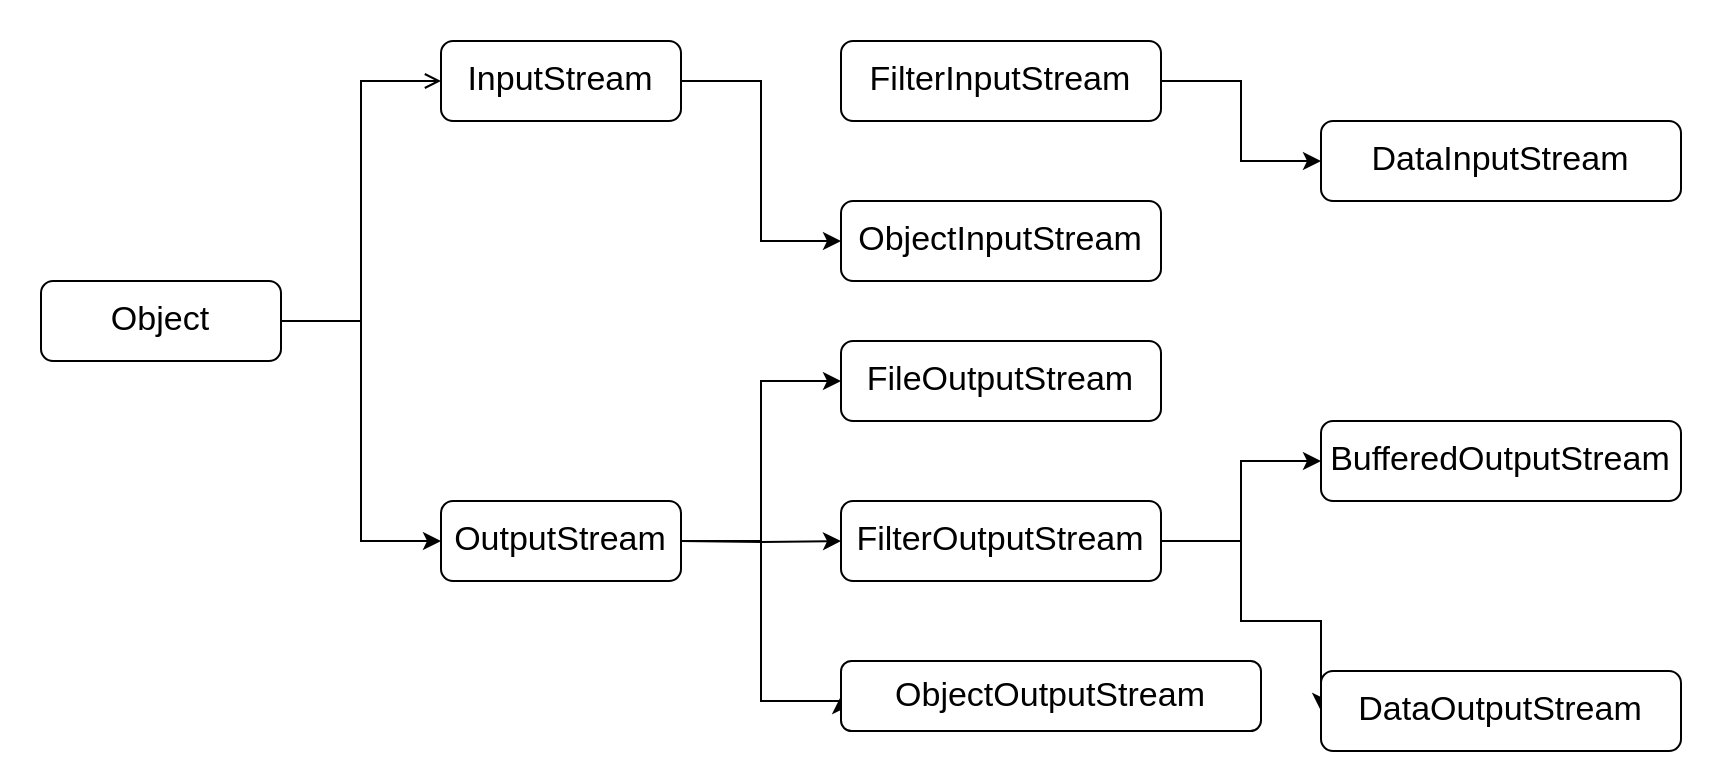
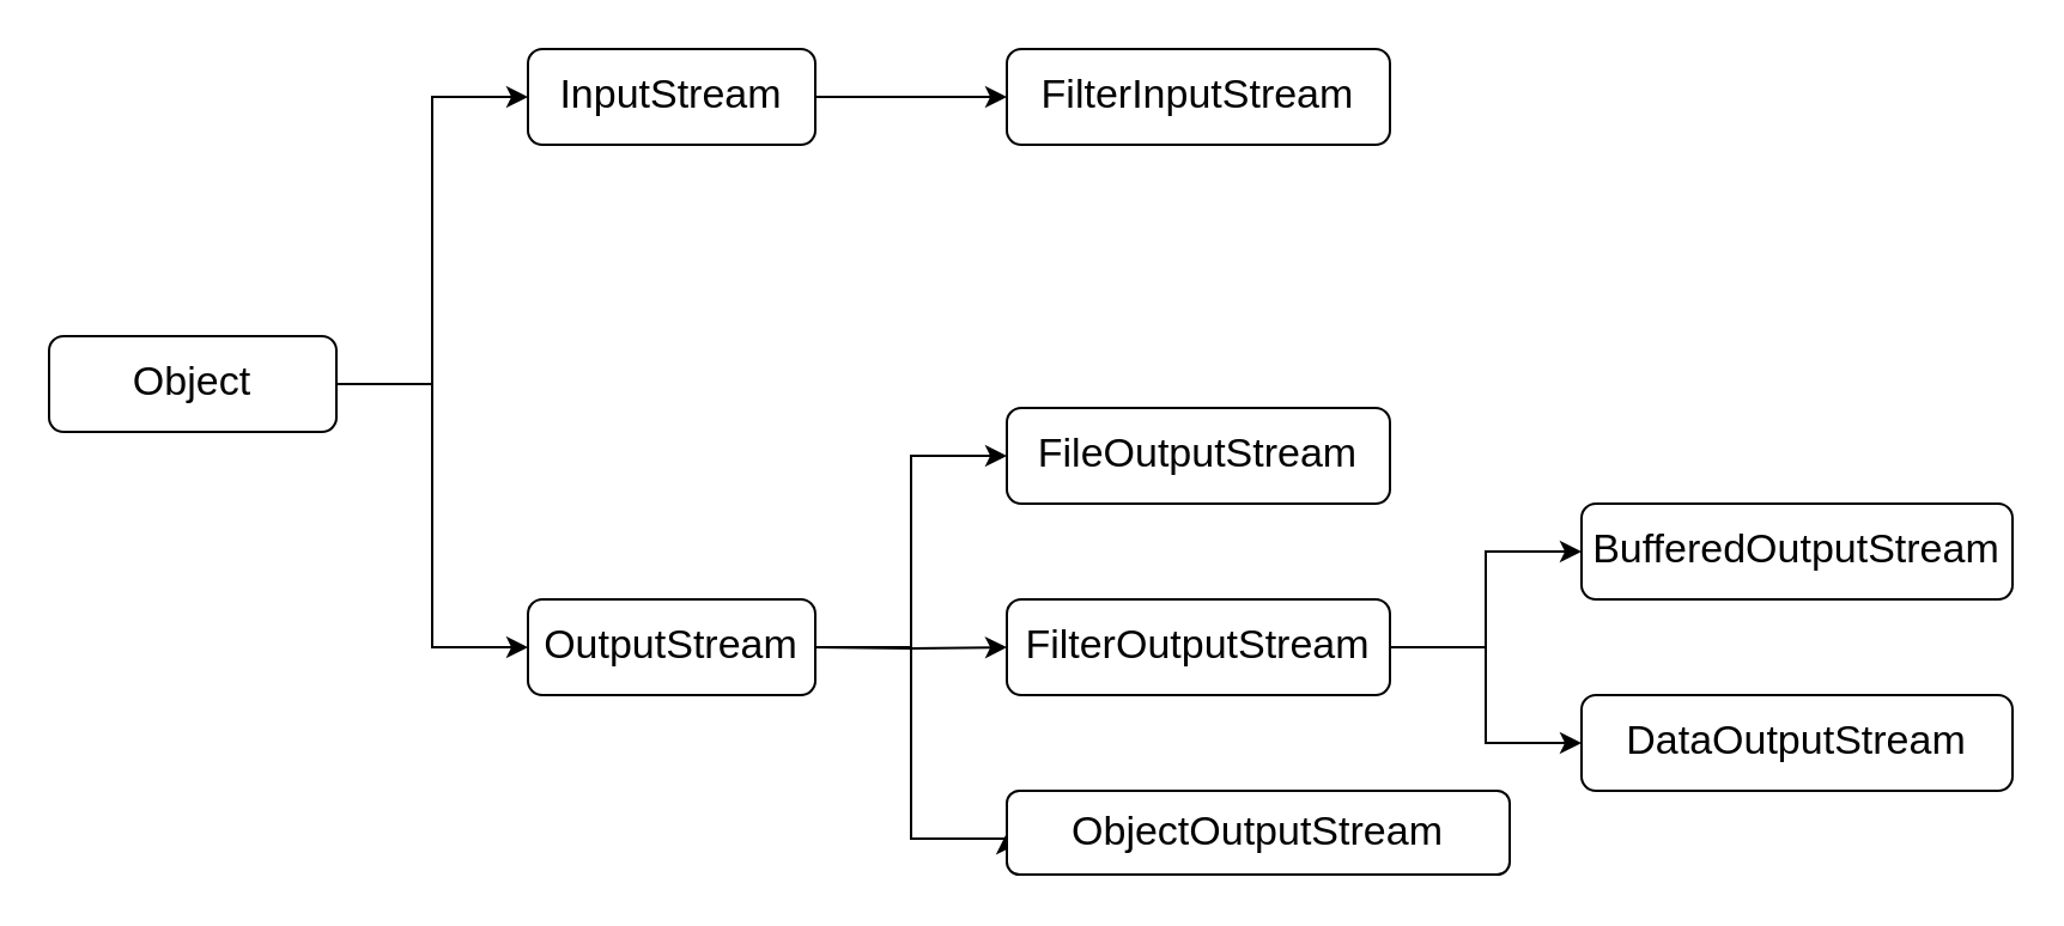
- <mxCell id="2" value="" style="edgeStyle=orthogonalEdgeStyle;rounded=0;orthogonalLoop=1;jettySize=auto;html=1;endArrow=open;" edge="1" parent="1" source="4" target="8"><mxGeometry relative="1" as="geometry"><Array as="points"><mxPoint x="180" y="160" /><mxPoint x="180" y="40" /></Array></mxGeometry></mxCell>
+ <mxCell id="2" value="" style="edgeStyle=orthogonalEdgeStyle;rounded=0;orthogonalLoop=1;jettySize=auto;html=1;" edge="1" parent="1" source="4" target="8"><mxGeometry relative="1" as="geometry"><Array as="points"><mxPoint x="180" y="160" /><mxPoint x="180" y="40" /></Array></mxGeometry></mxCell>
+ <mxCell id="6" value="" style="edgeStyle=orthogonalEdgeStyle;rounded=0;orthogonalLoop=1;jettySize=auto;html=1;" edge="1" parent="1" source="8" target="11"><mxGeometry relative="1" as="geometry" /></mxCell>
- <mxCell id="10" value="" style="edgeStyle=orthogonalEdgeStyle;rounded=0;orthogonalLoop=1;jettySize=auto;html=1;entryX=0;entryY=0.5;entryDx=0;entryDy=0;" edge="1" parent="1" source="11" target="12"><mxGeometry relative="1" as="geometry"><Array as="points"><mxPoint x="620" y="40" /><mxPoint x="620" y="80" /></Array></mxGeometry></mxCell>
- <mxCell id="12" value="&lt;font style=&quot;font-size: 17px&quot;&gt;DataInputStream&lt;/font&gt;&lt;br&gt;" style="rounded=1;whiteSpace=wrap;html=1;" vertex="1" parent="1"><mxGeometry x="660" y="60" width="180" height="40" as="geometry" /></mxCell>
- <mxCell id="7" value="" style="edgeStyle=orthogonalEdgeStyle;rounded=0;orthogonalLoop=1;jettySize=auto;html=1;entryX=0;entryY=0.5;entryDx=0;entryDy=0;" edge="1" parent="1" source="8" target="9"><mxGeometry relative="1" as="geometry"><Array as="points"><mxPoint x="380" y="40" /><mxPoint x="380" y="120" /></Array></mxGeometry></mxCell>
- <mxCell id="9" value="&lt;font style=&quot;font-size: 17px&quot;&gt;ObjectInputStream&lt;/font&gt;&lt;br&gt;" style="rounded=1;whiteSpace=wrap;html=1;" vertex="1" parent="1"><mxGeometry x="420" y="100" width="160" height="40" as="geometry" /></mxCell>
- <mxCell id="22" value="&lt;font style=&quot;font-size: 17px&quot;&gt;DataOutputStream&lt;/font&gt;&lt;br&gt;" style="rounded=1;whiteSpace=wrap;html=1;" vertex="1" parent="1"><mxGeometry x="660" y="335" width="180" height="40" as="geometry" /></mxCell>
+ <mxCell id="22" value="&lt;font style=&quot;font-size: 17px&quot;&gt;DataOutputStream&lt;/font&gt;&lt;br&gt;" style="rounded=1;whiteSpace=wrap;html=1;" vertex="1" parent="1"><mxGeometry x="660" y="290" width="180" height="40" as="geometry" /></mxCell>
